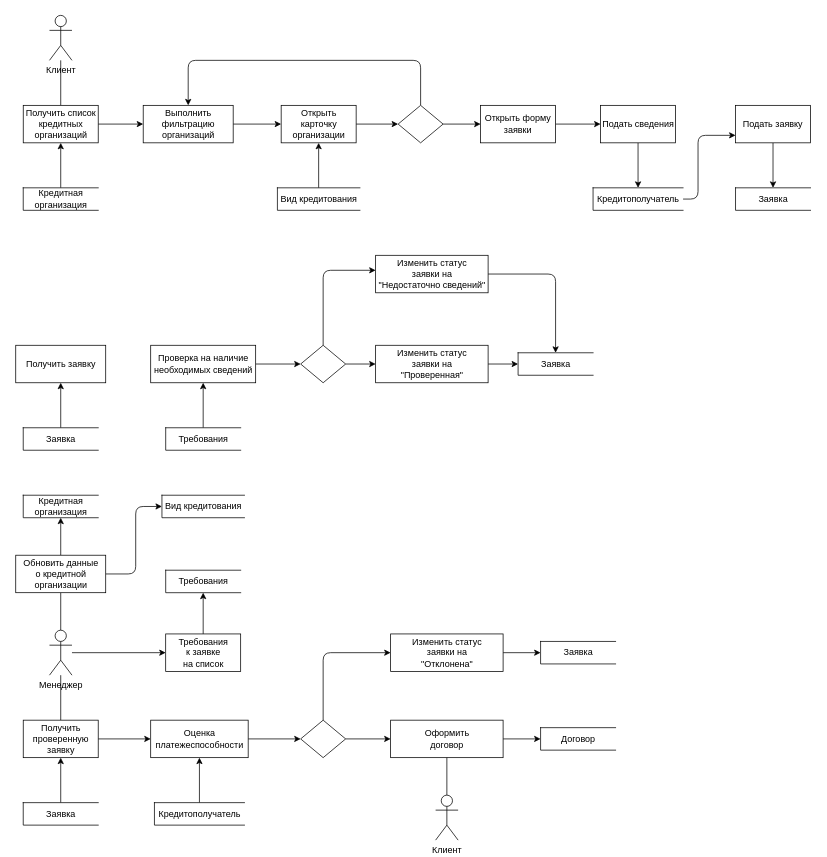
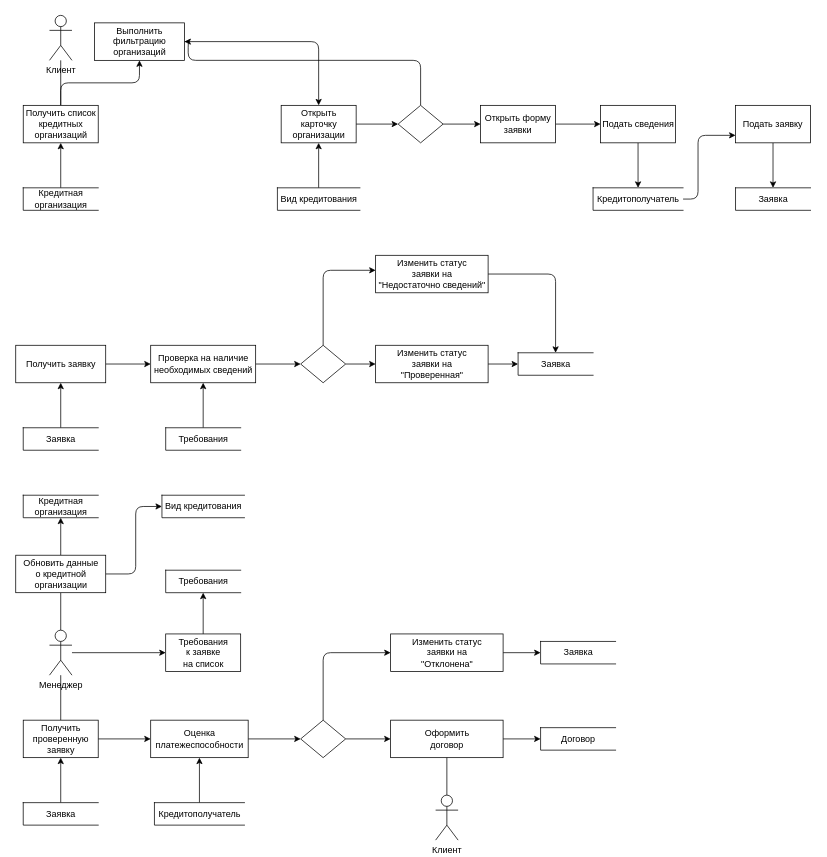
- <mxCell id="9" value="Выполнить&lt;br&gt;фильтрацию&lt;br&gt;организаций" style="html=1;dashed=0;whitespace=wrap;" parent="1" vertex="1"><mxGeometry x="190" y="140" width="120" height="50" as="geometry" /></mxCell>
+ <mxCell id="9" value="Выполнить&lt;br&gt;фильтрацию&lt;br&gt;организаций" style="html=1;dashed=0;whitespace=wrap;" parent="1" vertex="1"><mxGeometry x="125" y="30" width="120" height="50" as="geometry" /></mxCell>
+ <mxCell id="24" style="edgeStyle=orthogonalEdgeStyle;rounded=1;orthogonalLoop=1;jettySize=auto;html=1;endArrow=classic;endFill=1;" parent="1" source="25" target="29" edge="1"><mxGeometry relative="1" as="geometry" /></mxCell>
